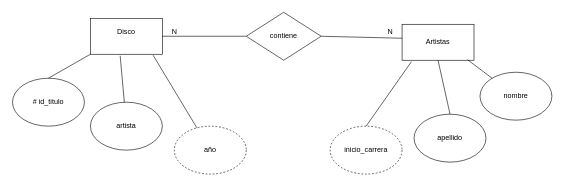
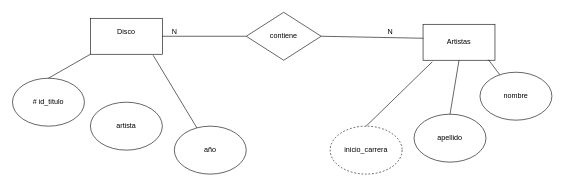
- <mxCell id="3" value="Artistas" style="rounded=0;whiteSpace=wrap;html=1;" parent="1" vertex="1"><mxGeometry x="670" y="40" width="120" height="60" as="geometry" /></mxCell>
+ <mxCell id="3" value="Artistas" style="rounded=0;whiteSpace=wrap;html=1;" parent="1" vertex="1"><mxGeometry x="705" y="40" width="120" height="60" as="geometry" /></mxCell>
- <mxCell id="10" value="" style="endArrow=none;html=1;rounded=0;entryX=0.414;entryY=1.042;entryDx=0;entryDy=0;entryPerimeter=0;" parent="1" source="8" target="2" edge="1"><mxGeometry width="50" height="50" relative="1" as="geometry"><mxPoint x="90" y="140" as="sourcePoint" /><mxPoint y="100" as="targetPoint" x="160" /></mxGeometry></mxCell>
- <mxCell id="9" value="año" style="ellipse;whiteSpace=wrap;html=1;dashed=1;" parent="1" vertex="1"><mxGeometry x="290" y="210" width="120" height="80" as="geometry" /></mxCell>
+ <mxCell id="9" value="año" style="ellipse;whiteSpace=wrap;html=1;" parent="1" vertex="1"><mxGeometry x="290" y="210" width="120" height="80" as="geometry" /></mxCell>
